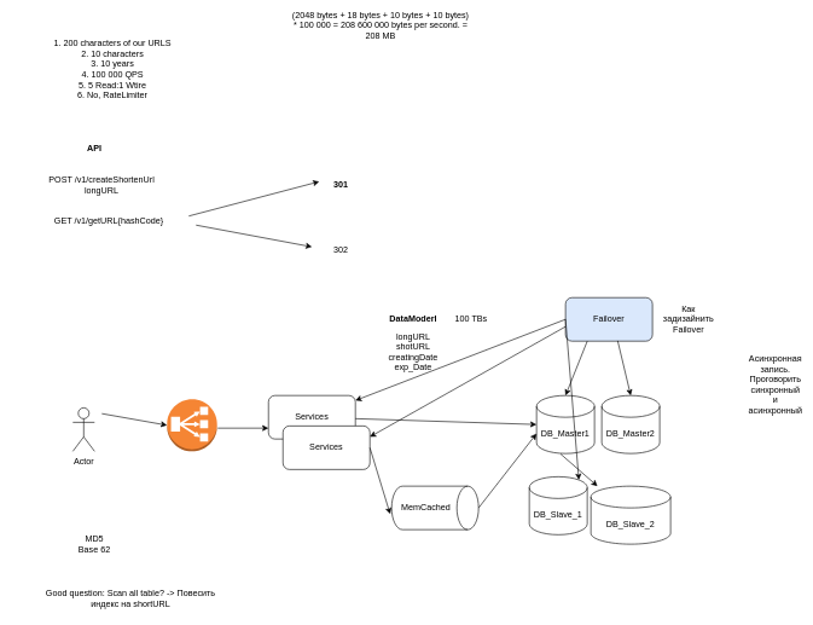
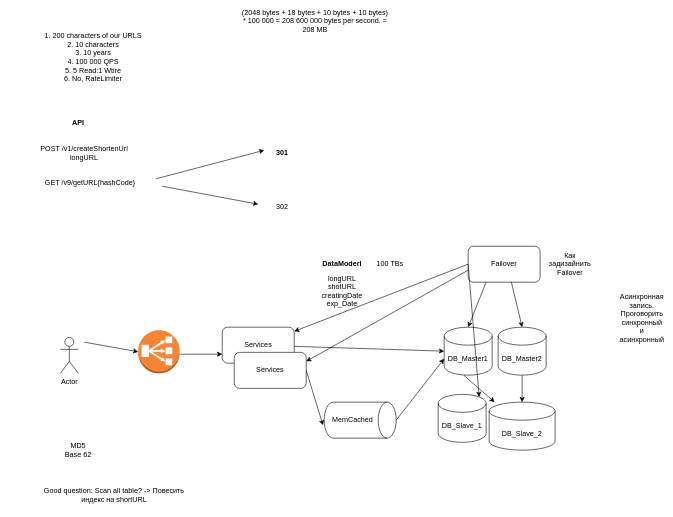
- <mxCell id="5" value="GET /v1/getURL{hashCode}" style="text;html=1;strokeColor=none;fillColor=none;align=center;verticalAlign=middle;whiteSpace=wrap;rounded=0;" parent="1" vertex="1"><mxGeometry x="40" y="290" width="220" height="30" as="geometry" /></mxCell>
+ <mxCell id="5" value="GET /v9/getURL{hashCode}" style="text;html=1;strokeColor=none;fillColor=none;align=center;verticalAlign=middle;whiteSpace=wrap;rounded=0;" parent="1" vertex="1"><mxGeometry x="40" y="290" width="220" height="30" as="geometry" /></mxCell>
- <mxCell id="31" value="Failover" style="rounded=1;whiteSpace=wrap;html=1;fillColor=#dae8fc;" parent="1" vertex="1"><mxGeometry x="780" y="410" width="120" height="60" as="geometry" /></mxCell>
+ <mxCell id="31" value="Failover" style="rounded=1;whiteSpace=wrap;html=1;" parent="1" vertex="1"><mxGeometry x="780" y="410" width="120" height="60" as="geometry" /></mxCell>
+ <mxCell id="18" value="" style="edgeStyle=orthogonalEdgeStyle;rounded=0;orthogonalLoop=1;jettySize=auto;html=1;" parent="1" source="19" target="20" edge="1"><mxGeometry relative="1" as="geometry" /></mxCell>
- <mxCell id="29" value="Good question: Scan all table? -&amp;gt; Повесить индекс на shortURL" style="text;html=1;strokeColor=none;fillColor=none;align=center;verticalAlign=middle;whiteSpace=wrap;rounded=0;" parent="1" vertex="1"><mxGeometry x="60" y="810" width="240" height="30" as="geometry" /></mxCell>
+ <mxCell id="29" value="Good question: Scan all table? -&amp;gt; Повесить индекс на shortURL" style="text;html=1;strokeColor=none;fillColor=none;align=center;verticalAlign=middle;whiteSpace=wrap;rounded=0;" parent="1" vertex="1"><mxGeometry x="70" y="810" width="240" height="30" as="geometry" /></mxCell>
